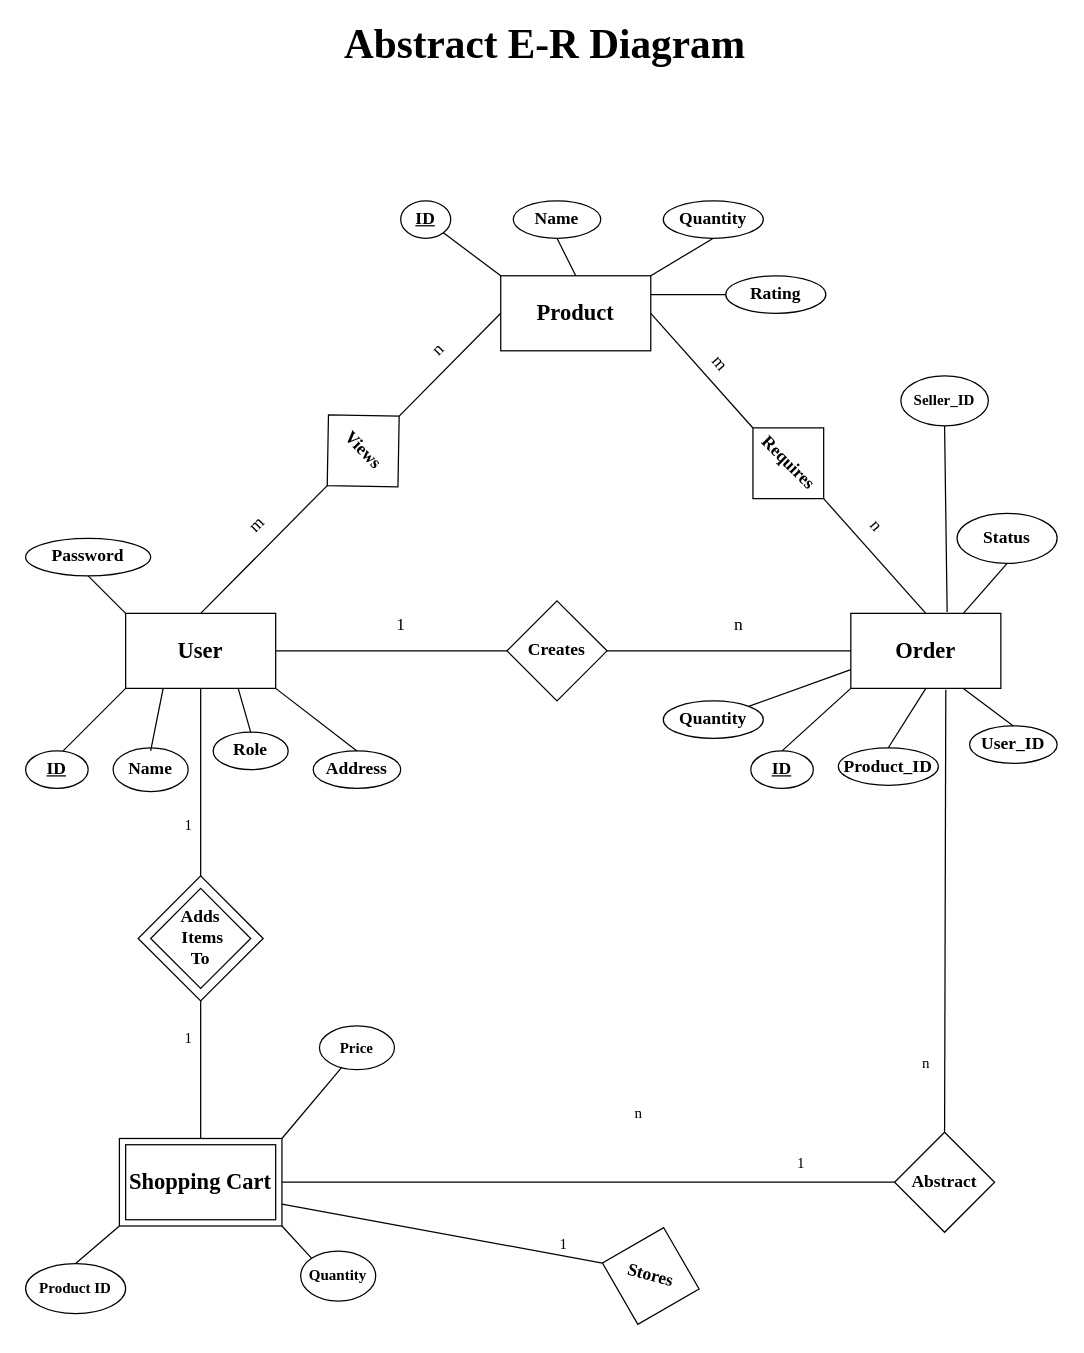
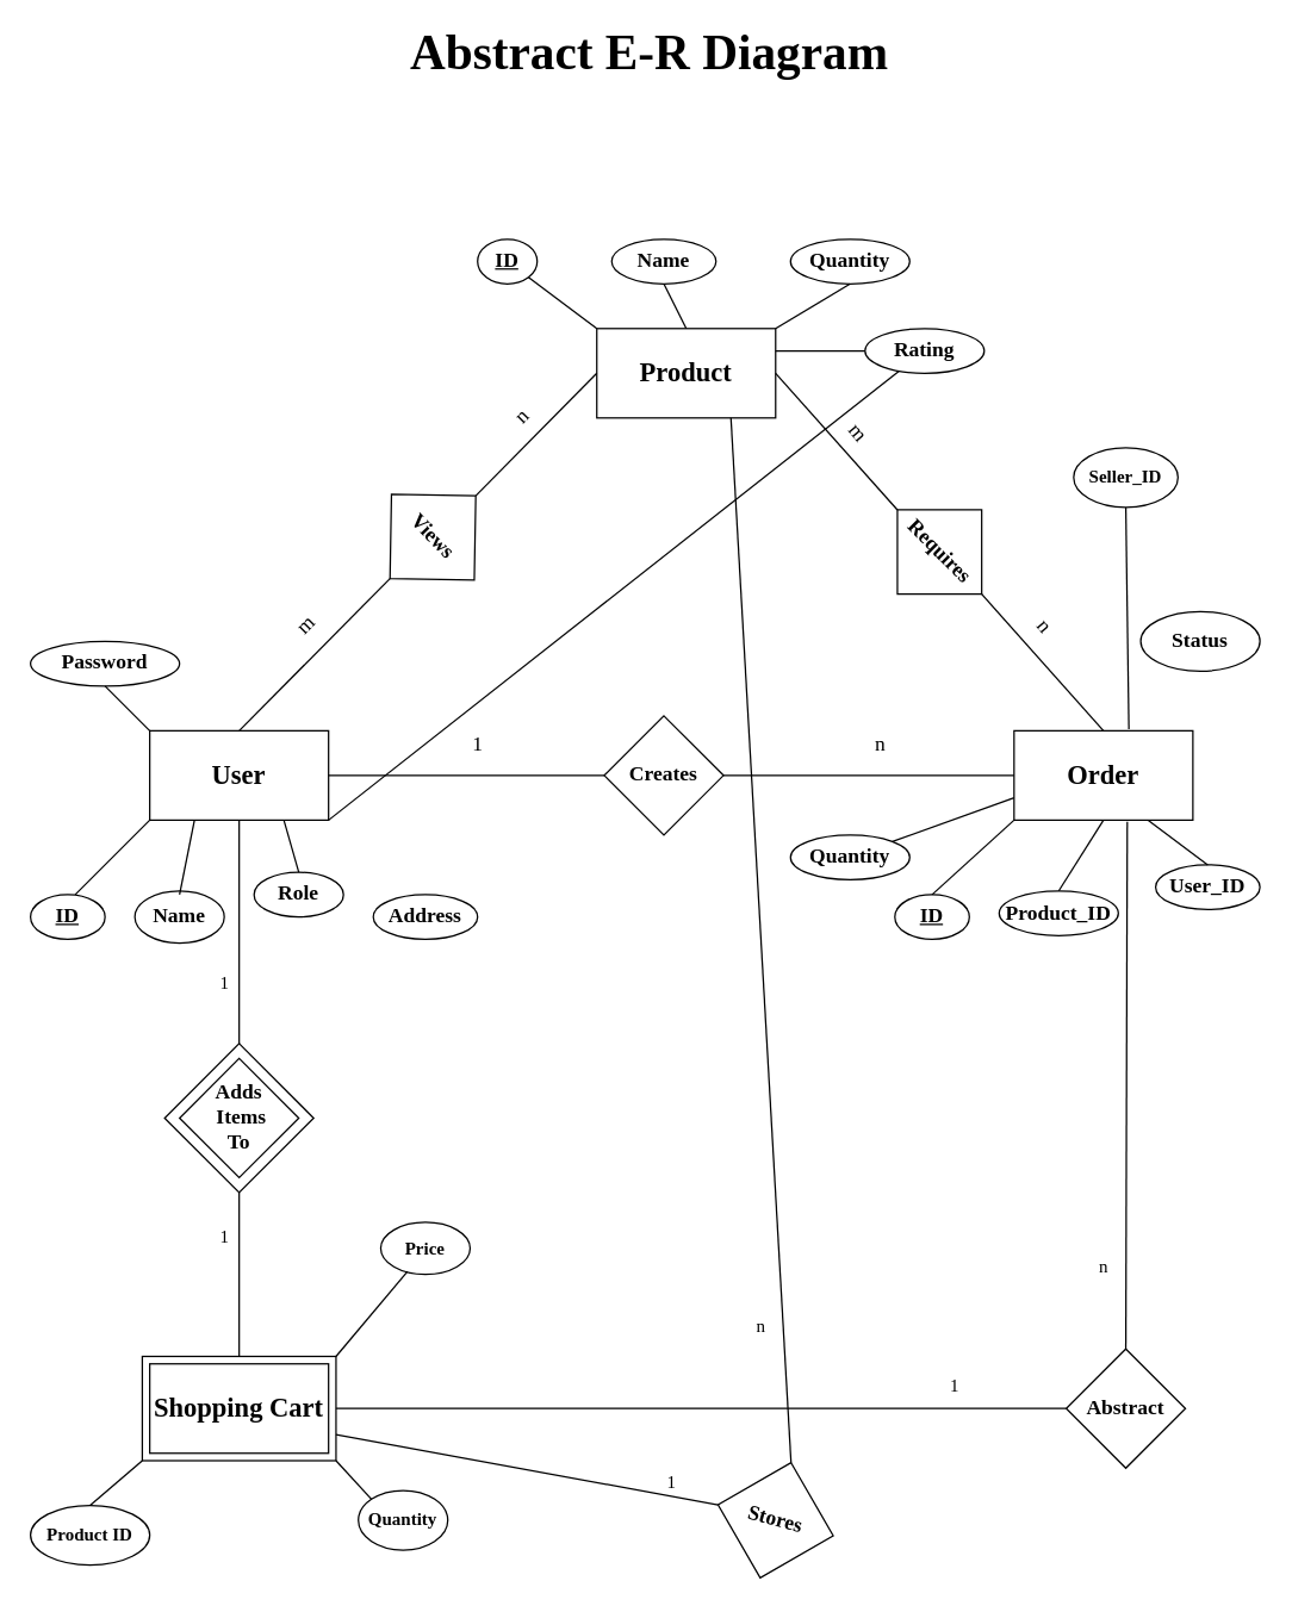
- <mxCell id="48" value="" style="endArrow=none;html=1;fontFamily=Avenir Next LT Pro;fontSize=14;align=center;entryX=0.75;entryY=0;entryDx=0;entryDy=0;exitX=0.5;exitY=1;exitDx=0;exitDy=0;" parent="1" source="38" target="5" edge="1"><mxGeometry width="50" height="50" relative="1" as="geometry"><mxPoint x="660" y="792.21" as="sourcePoint" /><mxPoint x="761.226" y="689.996" as="targetPoint" /></mxGeometry></mxCell>
- <mxCell id="34" value="" style="endArrow=none;html=1;fontFamily=Avenir Next LT Pro;fontSize=14;align=center;entryX=0.5;entryY=0;entryDx=0;entryDy=0;exitX=1;exitY=1;exitDx=0;exitDy=0;" parent="1" source="3" target="30" edge="1"><mxGeometry width="50" height="50" relative="1" as="geometry"><mxPoint x="350" y="750" as="sourcePoint" /><mxPoint x="451.226" y="647.786" as="targetPoint" /></mxGeometry></mxCell>
+ <mxCell id="34" value="" style="endArrow=none;html=1;fontFamily=Avenir Next LT Pro;fontSize=14;align=center;exitX=1;exitY=1;exitDx=0;exitDy=0;" parent="1" source="3" target="40" edge="1"><mxGeometry width="50" height="50" relative="1" as="geometry"><mxPoint x="350" y="750" as="sourcePoint" /><mxPoint x="451.226" y="647.786" as="targetPoint" /></mxGeometry></mxCell>
+ <mxCell id="72" value="" style="endArrow=none;html=1;entryX=0.5;entryY=0;entryDx=0;entryDy=0;exitX=0.75;exitY=1;exitDx=0;exitDy=0;fontFamily=Avenir Next LT Pro;" parent="1" source="4" target="70" edge="1"><mxGeometry width="50" height="50" relative="1" as="geometry"><mxPoint x="390" y="790" as="sourcePoint" /><mxPoint x="440" y="740" as="targetPoint" /></mxGeometry></mxCell>
